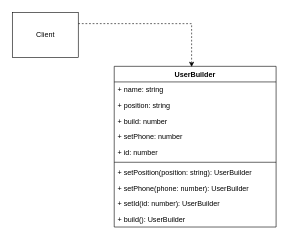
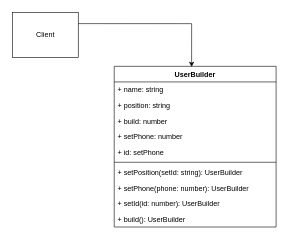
- <mxCell id="13" style="edgeStyle=orthogonalEdgeStyle;rounded=0;orthogonalLoop=1;jettySize=auto;html=1;exitX=1;exitY=0.25;exitDx=0;exitDy=0;entryX=0.478;entryY=0.004;entryDx=0;entryDy=0;entryPerimeter=0;dashed=1;" edge="1" parent="1" source="14" target="2"><mxGeometry relative="1" as="geometry" /></mxCell>
+ <mxCell id="13" style="edgeStyle=orthogonalEdgeStyle;rounded=0;orthogonalLoop=1;jettySize=auto;html=1;exitX=1;exitY=0.25;exitDx=0;exitDy=0;entryX=0.478;entryY=0.004;entryDx=0;entryDy=0;entryPerimeter=0;" edge="1" parent="1" source="14" target="2"><mxGeometry relative="1" as="geometry" /></mxCell>
- <mxCell id="7" value="+ id: number" style="text;strokeColor=none;fillColor=none;align=left;verticalAlign=top;spacingLeft=4;spacingRight=4;overflow=hidden;rotatable=0;points=[[0,0.5],[1,0.5]];portConstraint=eastwest;" vertex="1" parent="2"><mxGeometry y="130" width="270" height="26" as="geometry" /></mxCell>
+ <mxCell id="7" value="+ id: setPhone" style="text;strokeColor=none;fillColor=none;align=left;verticalAlign=top;spacingLeft=4;spacingRight=4;overflow=hidden;rotatable=0;points=[[0,0.5],[1,0.5]];portConstraint=eastwest;" vertex="1" parent="2"><mxGeometry y="130" width="270" height="26" as="geometry" /></mxCell>
- <mxCell id="9" value="+ setPosition(position: string): UserBuilder" style="text;strokeColor=none;fillColor=none;align=left;verticalAlign=top;spacingLeft=4;spacingRight=4;overflow=hidden;rotatable=0;points=[[0,0.5],[1,0.5]];portConstraint=eastwest;" vertex="1" parent="2"><mxGeometry y="164" width="270" height="26" as="geometry" /></mxCell>
+ <mxCell id="9" value="+ setPosition(setId: string): UserBuilder" style="text;strokeColor=none;fillColor=none;align=left;verticalAlign=top;spacingLeft=4;spacingRight=4;overflow=hidden;rotatable=0;points=[[0,0.5],[1,0.5]];portConstraint=eastwest;" vertex="1" parent="2"><mxGeometry y="164" width="270" height="26" as="geometry" /></mxCell>
